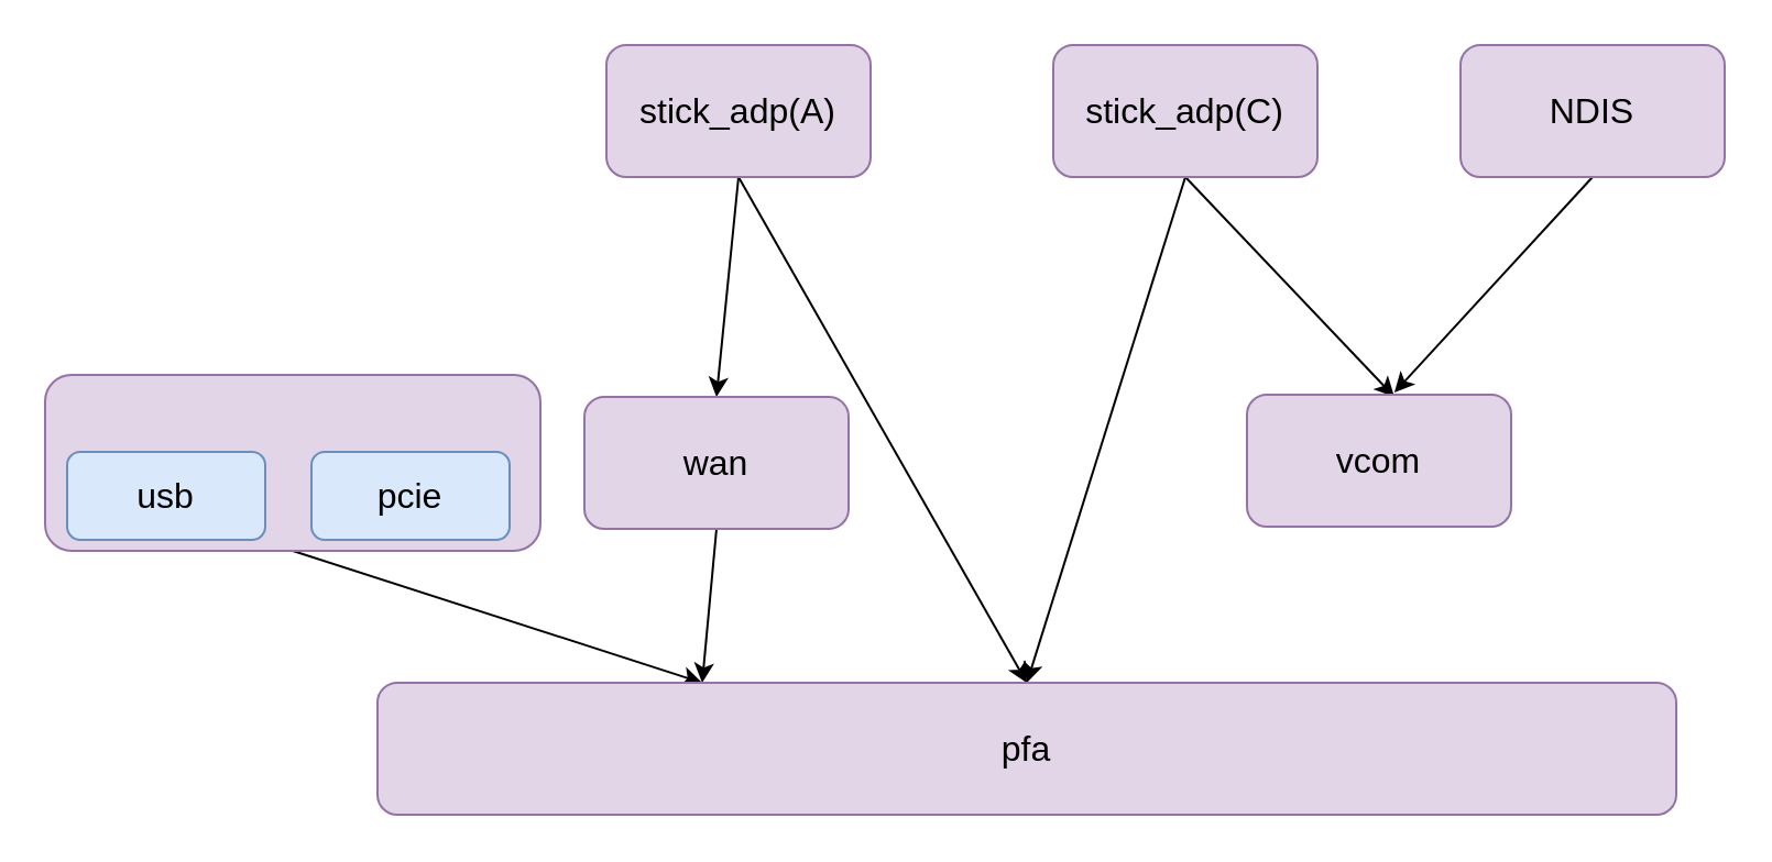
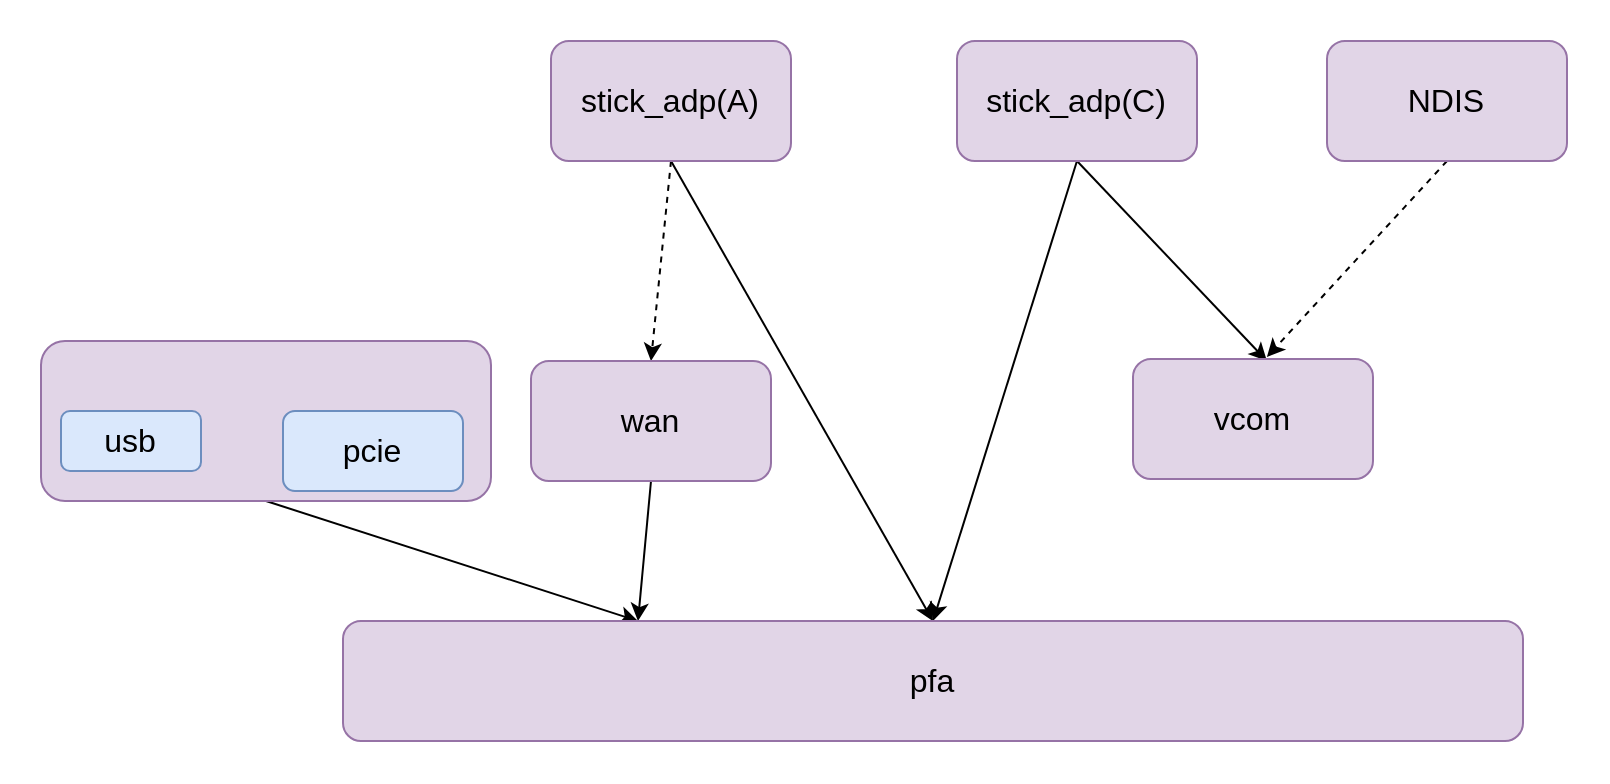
- <mxCell id="15" style="edgeStyle=none;rounded=0;orthogonalLoop=1;jettySize=auto;html=1;exitX=0.5;exitY=1;exitDx=0;exitDy=0;entryX=0.558;entryY=-0.017;entryDx=0;entryDy=0;entryPerimeter=0;" edge="1" parent="1" source="16" target="17"><mxGeometry relative="1" as="geometry" /></mxCell>
+ <mxCell id="15" style="edgeStyle=none;rounded=0;orthogonalLoop=1;jettySize=auto;html=1;exitX=0.5;exitY=1;exitDx=0;exitDy=0;entryX=0.558;entryY=-0.017;entryDx=0;entryDy=0;entryPerimeter=0;dashed=1;" edge="1" parent="1" source="16" target="17"><mxGeometry relative="1" as="geometry" /></mxCell>
- <mxCell id="6" style="edgeStyle=none;rounded=0;orthogonalLoop=1;jettySize=auto;html=1;exitX=0.5;exitY=1;exitDx=0;exitDy=0;entryX=0.5;entryY=0;entryDx=0;entryDy=0;" edge="1" parent="1" source="8" target="13"><mxGeometry relative="1" as="geometry" /></mxCell>
+ <mxCell id="6" style="edgeStyle=none;rounded=0;orthogonalLoop=1;jettySize=auto;html=1;exitX=0.5;exitY=1;exitDx=0;exitDy=0;entryX=0.5;entryY=0;entryDx=0;entryDy=0;dashed=1;" edge="1" parent="1" source="8" target="13"><mxGeometry relative="1" as="geometry" /></mxCell>
- <mxCell id="4" value="&lt;font style=&quot;font-size: 16px&quot;&gt;usb&lt;/font&gt;" style="rounded=1;whiteSpace=wrap;html=1;fillColor=#dae8fc;strokeColor=#6c8ebf;" vertex="1" parent="1"><mxGeometry x="30" y="205" width="90" height="40" as="geometry" /></mxCell>
+ <mxCell id="4" value="&lt;font style=&quot;font-size: 16px&quot;&gt;usb&lt;/font&gt;" style="rounded=1;whiteSpace=wrap;html=1;fillColor=#dae8fc;strokeColor=#6c8ebf;" vertex="1" parent="1"><mxGeometry x="30" y="205" width="70" height="30" as="geometry" /></mxCell>
